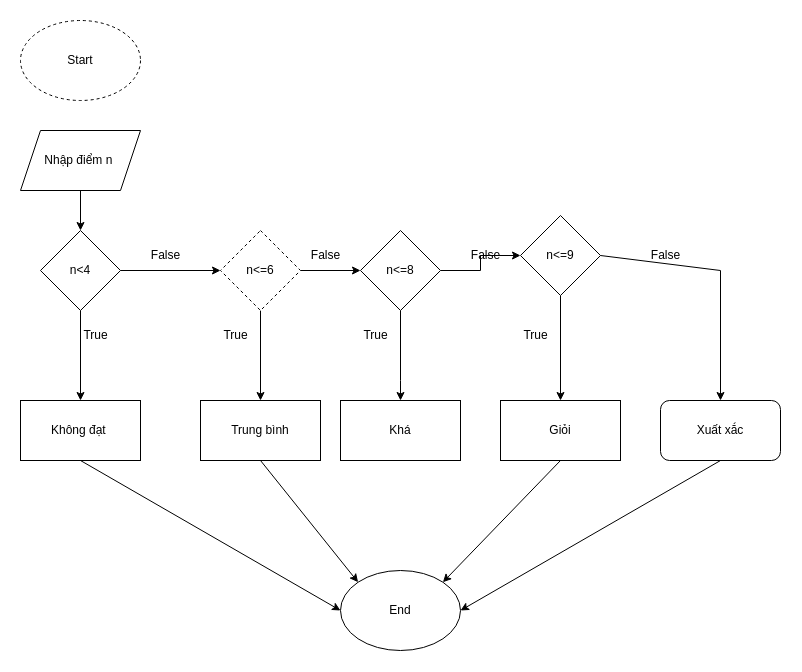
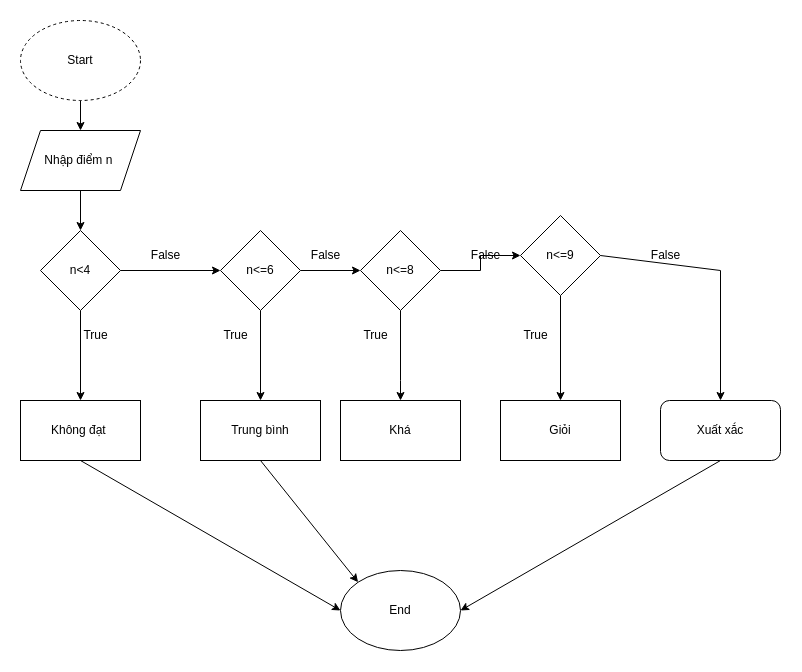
+ <mxCell id="2" value="" style="edgeStyle=orthogonalEdgeStyle;rounded=0;orthogonalLoop=1;jettySize=auto;html=1;" edge="1" parent="1" source="3" target="5"><mxGeometry relative="1" as="geometry" /></mxCell>
- <mxCell id="11" value="n&amp;lt;=6" style="rhombus;whiteSpace=wrap;html=1;dashed=1;" vertex="1" parent="1"><mxGeometry x="220" y="230" width="80" height="80" as="geometry" /></mxCell>
+ <mxCell id="11" value="n&amp;lt;=6" style="rhombus;whiteSpace=wrap;html=1;" vertex="1" parent="1"><mxGeometry x="220" y="230" width="80" height="80" as="geometry" /></mxCell>
- <mxCell id="32" value="" style="endArrow=classic;html=1;rounded=0;exitX=0.5;exitY=1;exitDx=0;exitDy=0;entryX=1;entryY=0;entryDx=0;entryDy=0;" edge="1" parent="1" source="25" target="29"><mxGeometry width="50" height="50" relative="1" as="geometry"><mxPoint x="480" y="530" as="sourcePoint" /><mxPoint x="530" y="480" as="targetPoint" /></mxGeometry></mxCell>
